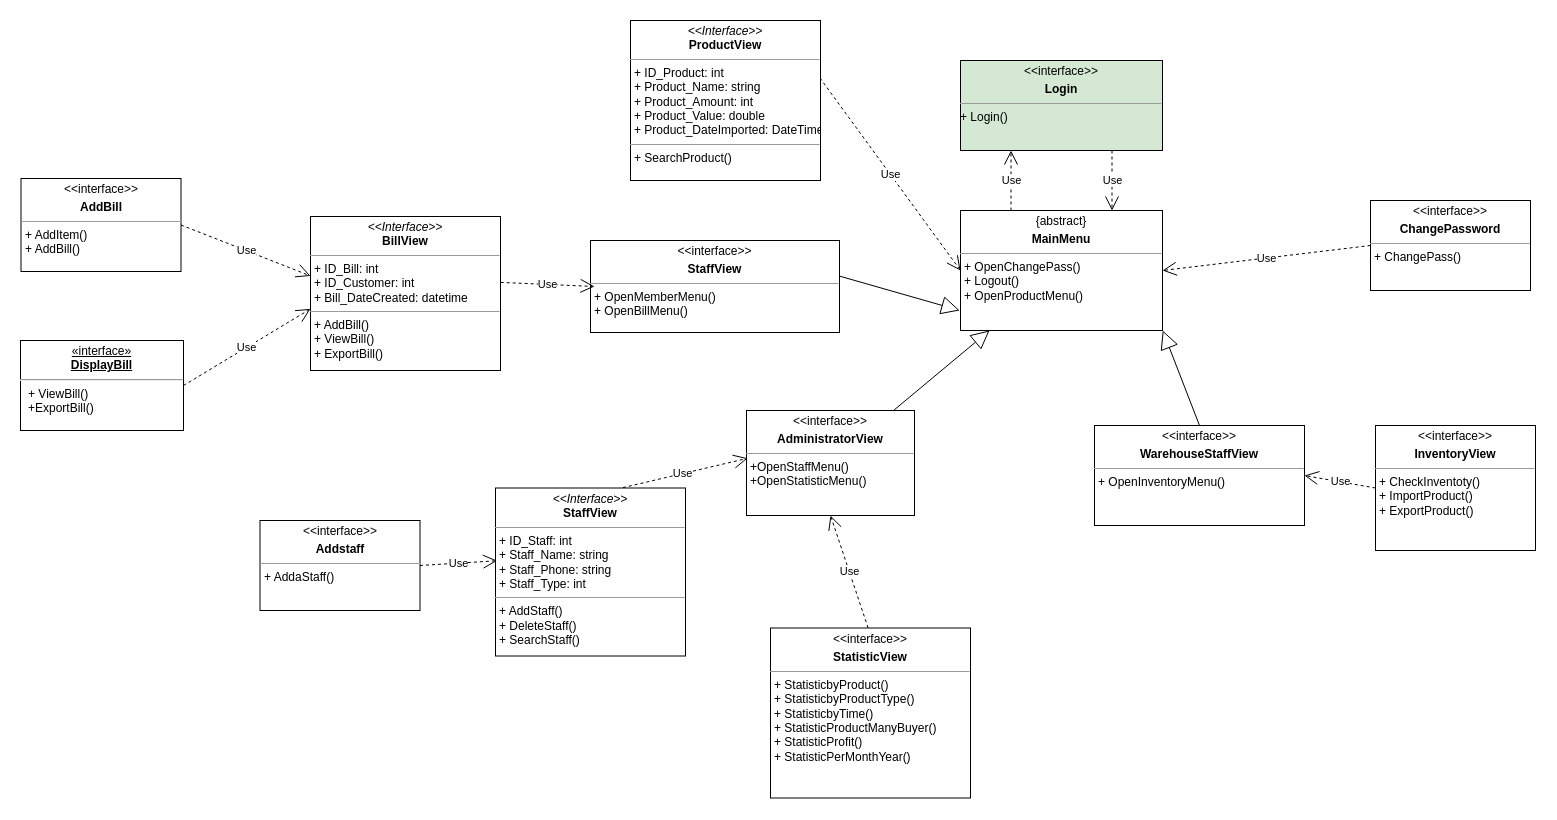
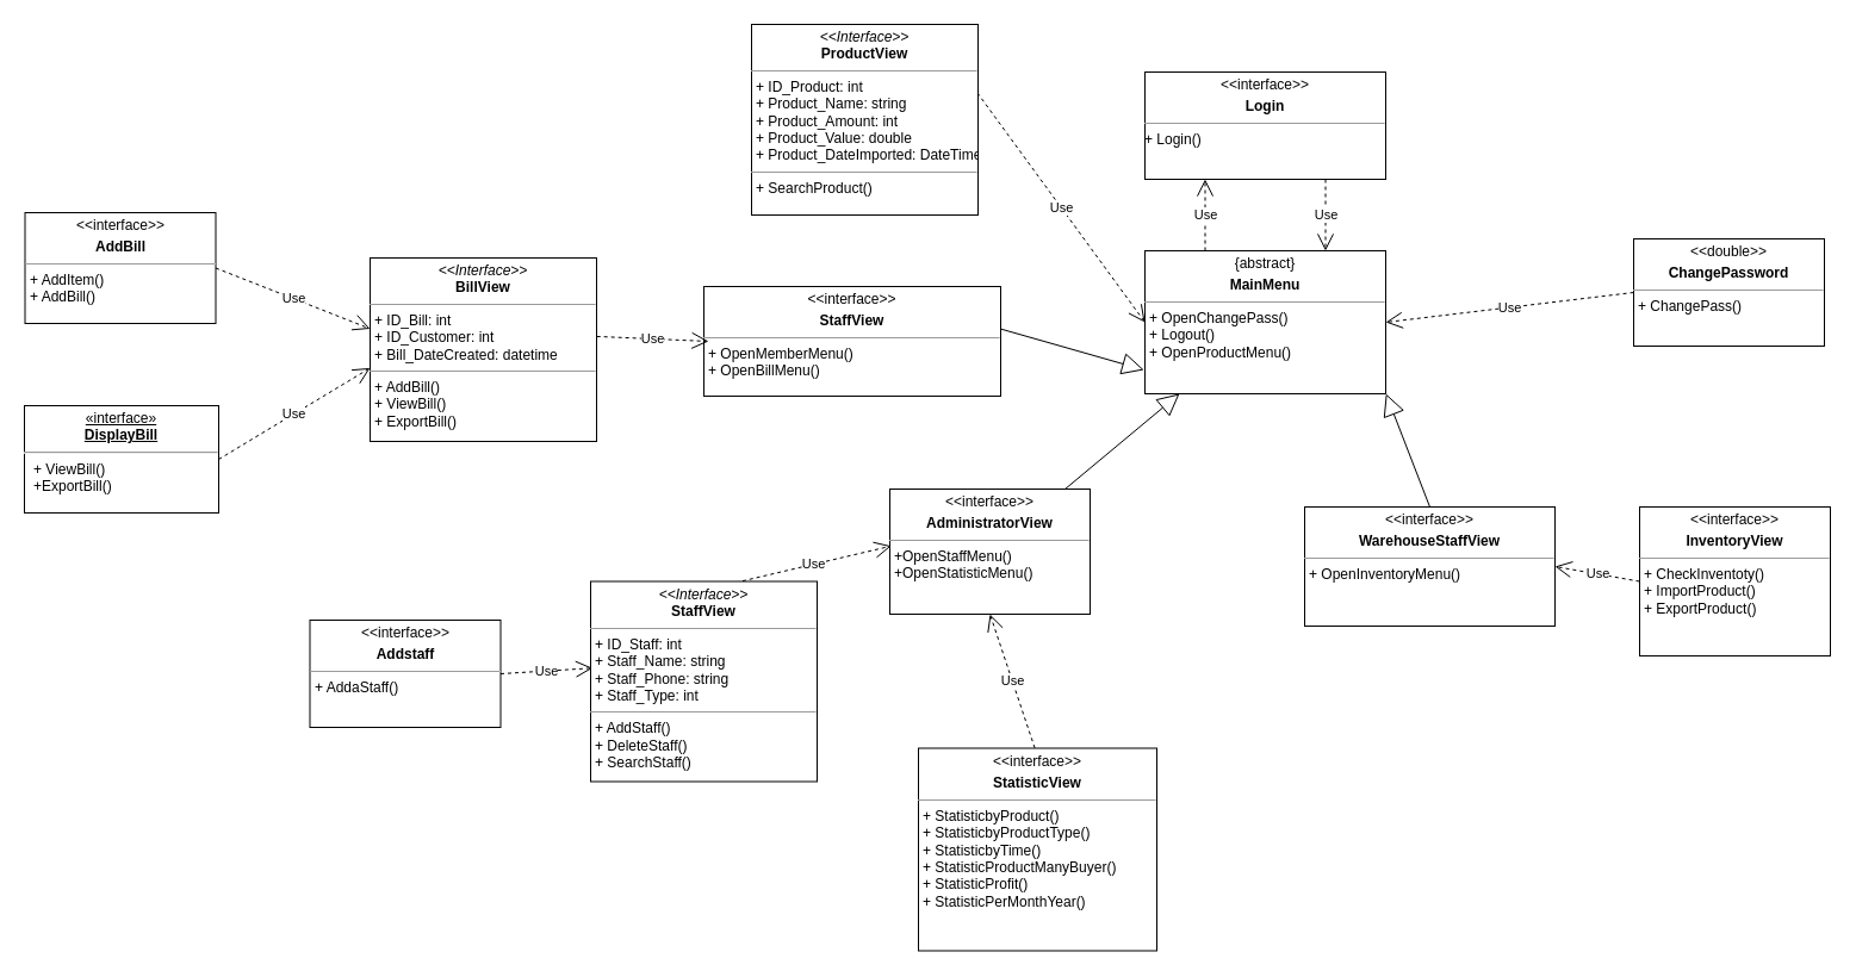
- <mxCell id="3" value="&lt;p style=&quot;margin: 0px ; margin-top: 4px ; text-align: center&quot;&gt;&amp;lt;&amp;lt;interface&amp;gt;&amp;gt;&lt;/p&gt;&lt;p style=&quot;margin: 0px ; margin-top: 4px ; text-align: center&quot;&gt;&lt;b&gt;Login&lt;br&gt;&lt;/b&gt;&lt;/p&gt;&lt;hr size=&quot;1&quot;&gt;&lt;div style=&quot;height: 2px&quot;&gt;+ Login()&lt;/div&gt;" style="verticalAlign=top;align=left;overflow=fill;fontSize=12;fontFamily=Helvetica;html=1;fillColor=#d5e8d4;" parent="1" vertex="1"><mxGeometry x="960" y="60" width="202" height="90" as="geometry" /></mxCell>
+ <mxCell id="3" value="&lt;p style=&quot;margin: 0px ; margin-top: 4px ; text-align: center&quot;&gt;&amp;lt;&amp;lt;interface&amp;gt;&amp;gt;&lt;/p&gt;&lt;p style=&quot;margin: 0px ; margin-top: 4px ; text-align: center&quot;&gt;&lt;b&gt;Login&lt;br&gt;&lt;/b&gt;&lt;/p&gt;&lt;hr size=&quot;1&quot;&gt;&lt;div style=&quot;height: 2px&quot;&gt;+ Login()&lt;/div&gt;" style="verticalAlign=top;align=left;overflow=fill;fontSize=12;fontFamily=Helvetica;html=1;" parent="1" vertex="1"><mxGeometry x="960" y="60" width="202" height="90" as="geometry" /></mxCell>
- <mxCell id="5" value="&lt;p style=&quot;margin: 0px ; margin-top: 4px ; text-align: center&quot;&gt;&amp;lt;&amp;lt;interface&amp;gt;&amp;gt;&lt;/p&gt;&lt;p style=&quot;margin: 0px ; margin-top: 4px ; text-align: center&quot;&gt;&lt;b&gt;ChangePassword&lt;/b&gt;&lt;/p&gt;&lt;hr size=&quot;1&quot;&gt;&lt;p style=&quot;margin: 0px ; margin-left: 4px&quot;&gt;+ ChangePass()&lt;/p&gt;" style="verticalAlign=top;align=left;overflow=fill;fontSize=12;fontFamily=Helvetica;html=1;" parent="1" vertex="1"><mxGeometry x="1370" y="200" width="160" height="90" as="geometry" /></mxCell>
+ <mxCell id="5" value="&lt;p style=&quot;margin: 0px ; margin-top: 4px ; text-align: center&quot;&gt;&amp;lt;&amp;lt;double&amp;gt;&amp;gt;&lt;/p&gt;&lt;p style=&quot;margin: 0px ; margin-top: 4px ; text-align: center&quot;&gt;&lt;b&gt;ChangePassword&lt;/b&gt;&lt;/p&gt;&lt;hr size=&quot;1&quot;&gt;&lt;p style=&quot;margin: 0px ; margin-left: 4px&quot;&gt;+ ChangePass()&lt;/p&gt;" style="verticalAlign=top;align=left;overflow=fill;fontSize=12;fontFamily=Helvetica;html=1;" parent="1" vertex="1"><mxGeometry x="1370" y="200" width="160" height="90" as="geometry" /></mxCell>
